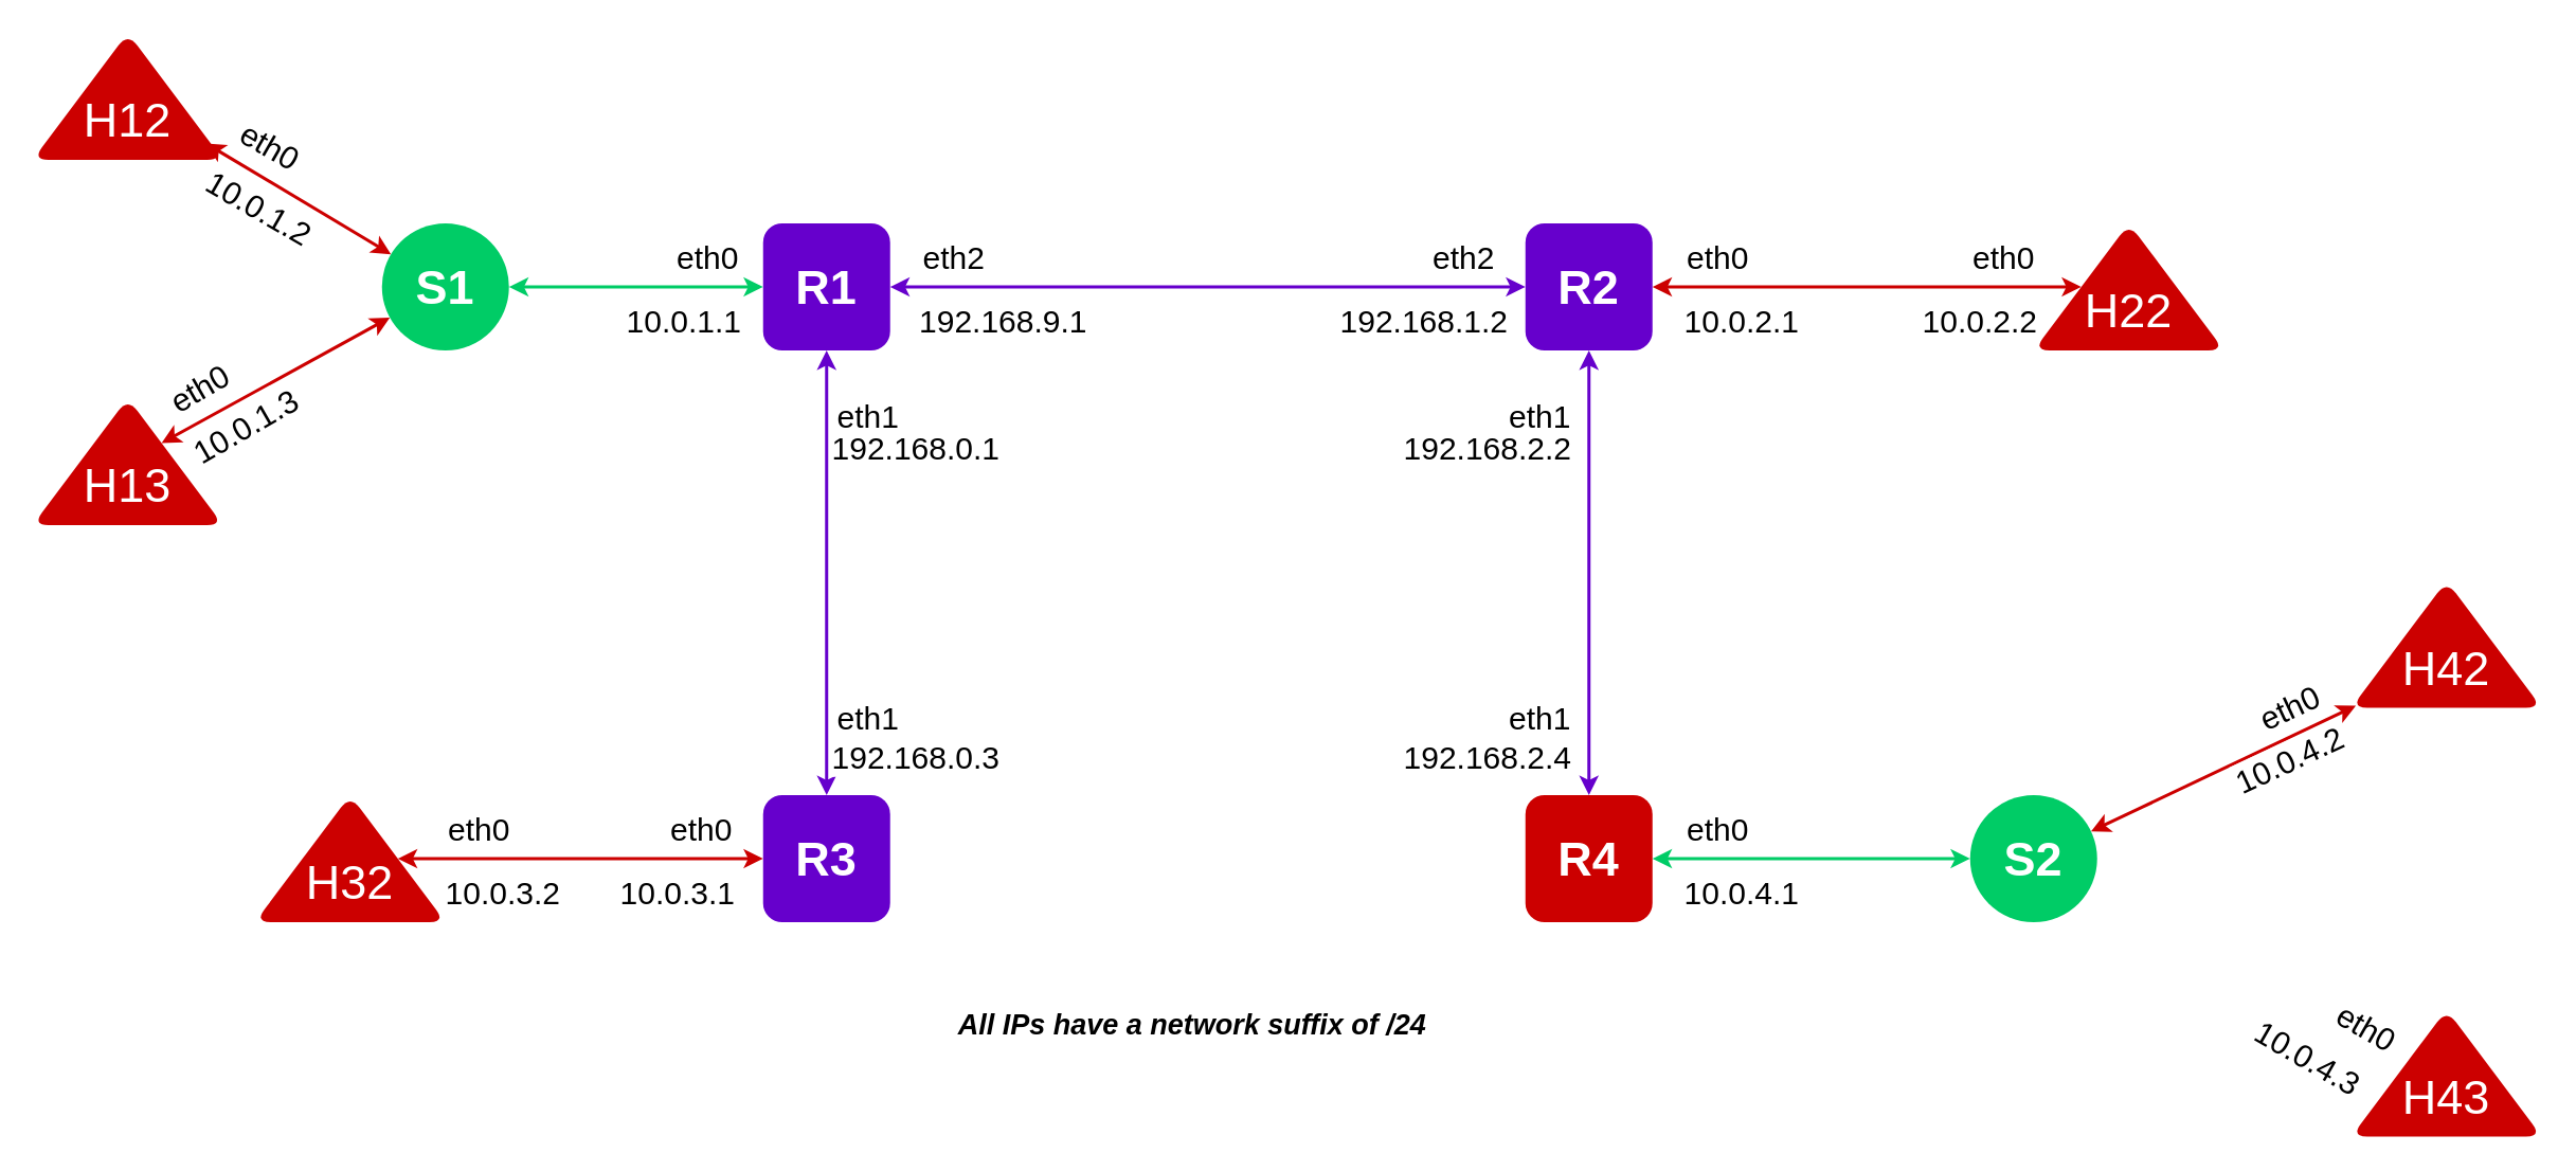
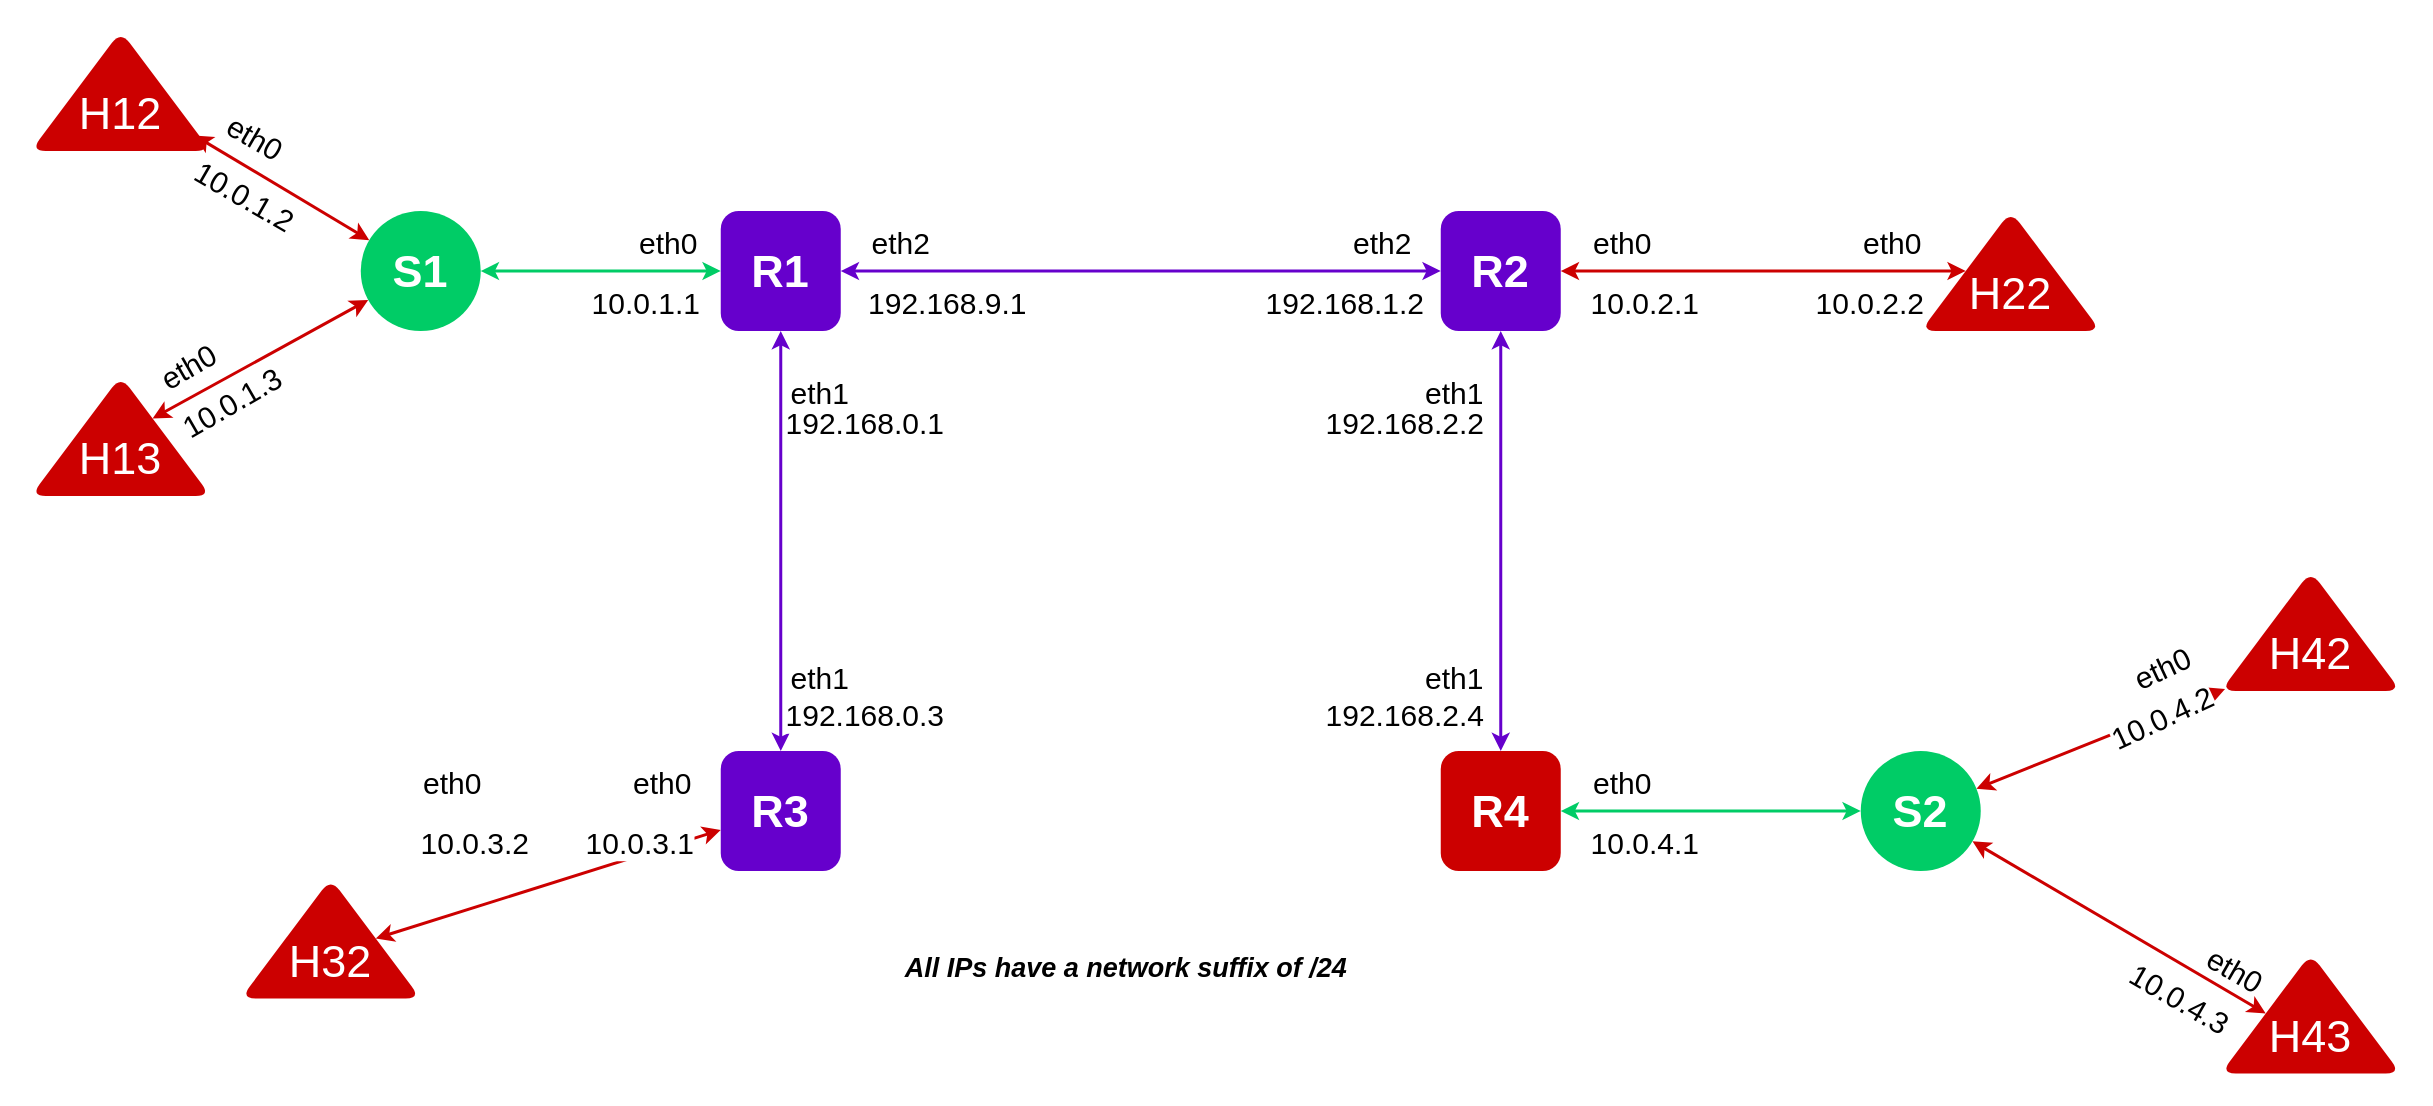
- <mxCell id="34" value="H42" style="triangle;whiteSpace=wrap;html=1;rounded=1;fontSize=30;fontColor=#FFFFFF;gradientColor=none;fillColor=#CC0000;strokeColor=none;direction=north;spacingTop=30;" vertex="1" parent="1"><mxGeometry x="1480" y="365" width="120" height="80" as="geometry" /></mxCell>
+ <mxCell id="34" value="H42" style="triangle;whiteSpace=wrap;html=1;rounded=1;fontSize=30;fontColor=#FFFFFF;gradientColor=none;fillColor=#CC0000;strokeColor=none;direction=north;spacingTop=30;" vertex="1" parent="1"><mxGeometry x="1480" y="380" width="120" height="80" as="geometry" /></mxCell>
- <mxCell id="48" value="H32" style="triangle;whiteSpace=wrap;html=1;rounded=1;fontSize=30;fontColor=#FFFFFF;gradientColor=none;fillColor=#CC0000;strokeColor=none;direction=north;spacingTop=30;" vertex="1" parent="1"><mxGeometry x="160" y="500" width="120" height="80" as="geometry" /></mxCell>
+ <mxCell id="48" value="H32" style="triangle;whiteSpace=wrap;html=1;rounded=1;fontSize=30;fontColor=#FFFFFF;gradientColor=none;fillColor=#CC0000;strokeColor=none;direction=north;spacingTop=30;" vertex="1" parent="1"><mxGeometry x="160" y="585" width="120" height="80" as="geometry" /></mxCell>
+ <mxCell id="35" style="edgeStyle=none;rounded=0;orthogonalLoop=1;jettySize=auto;html=1;fontSize=30;fontColor=#FFFFFF;startArrow=classic;startFill=1;strokeWidth=2;strokeColor=#CC0000;exitX=0.5;exitY=0;exitDx=0;exitDy=0;" edge="1" parent="1" source="36" target="29"><mxGeometry relative="1" as="geometry" /></mxCell>
